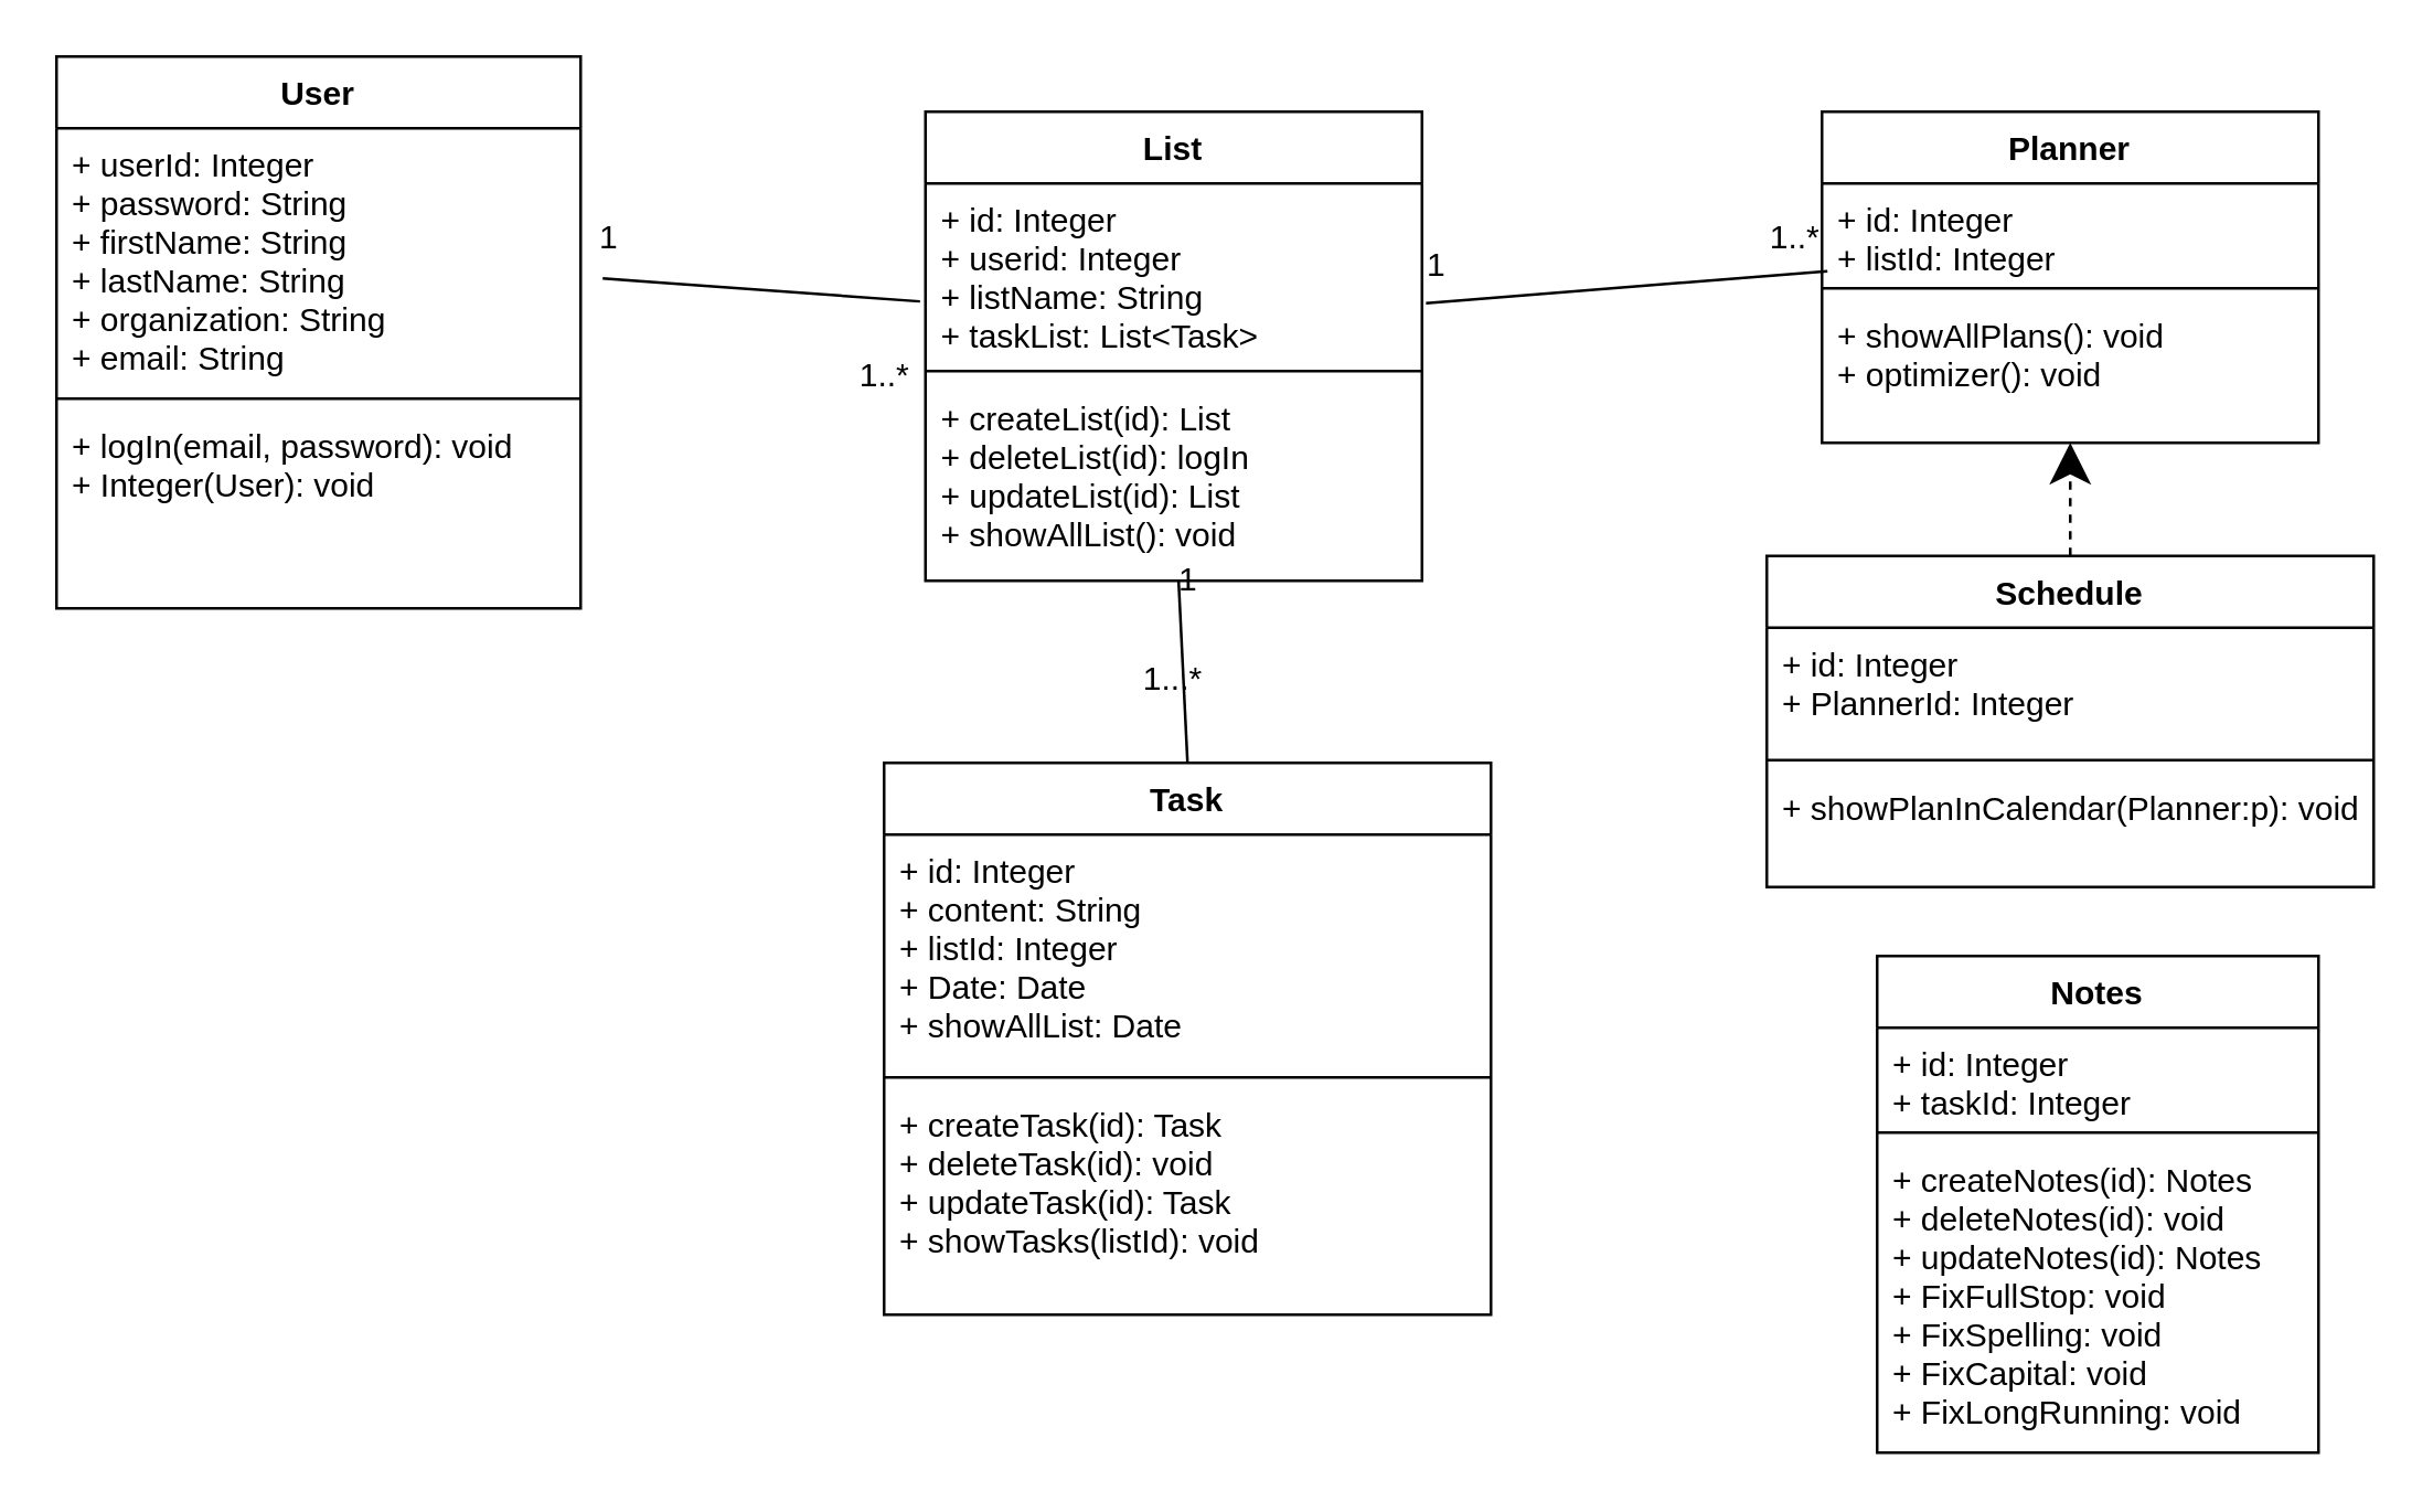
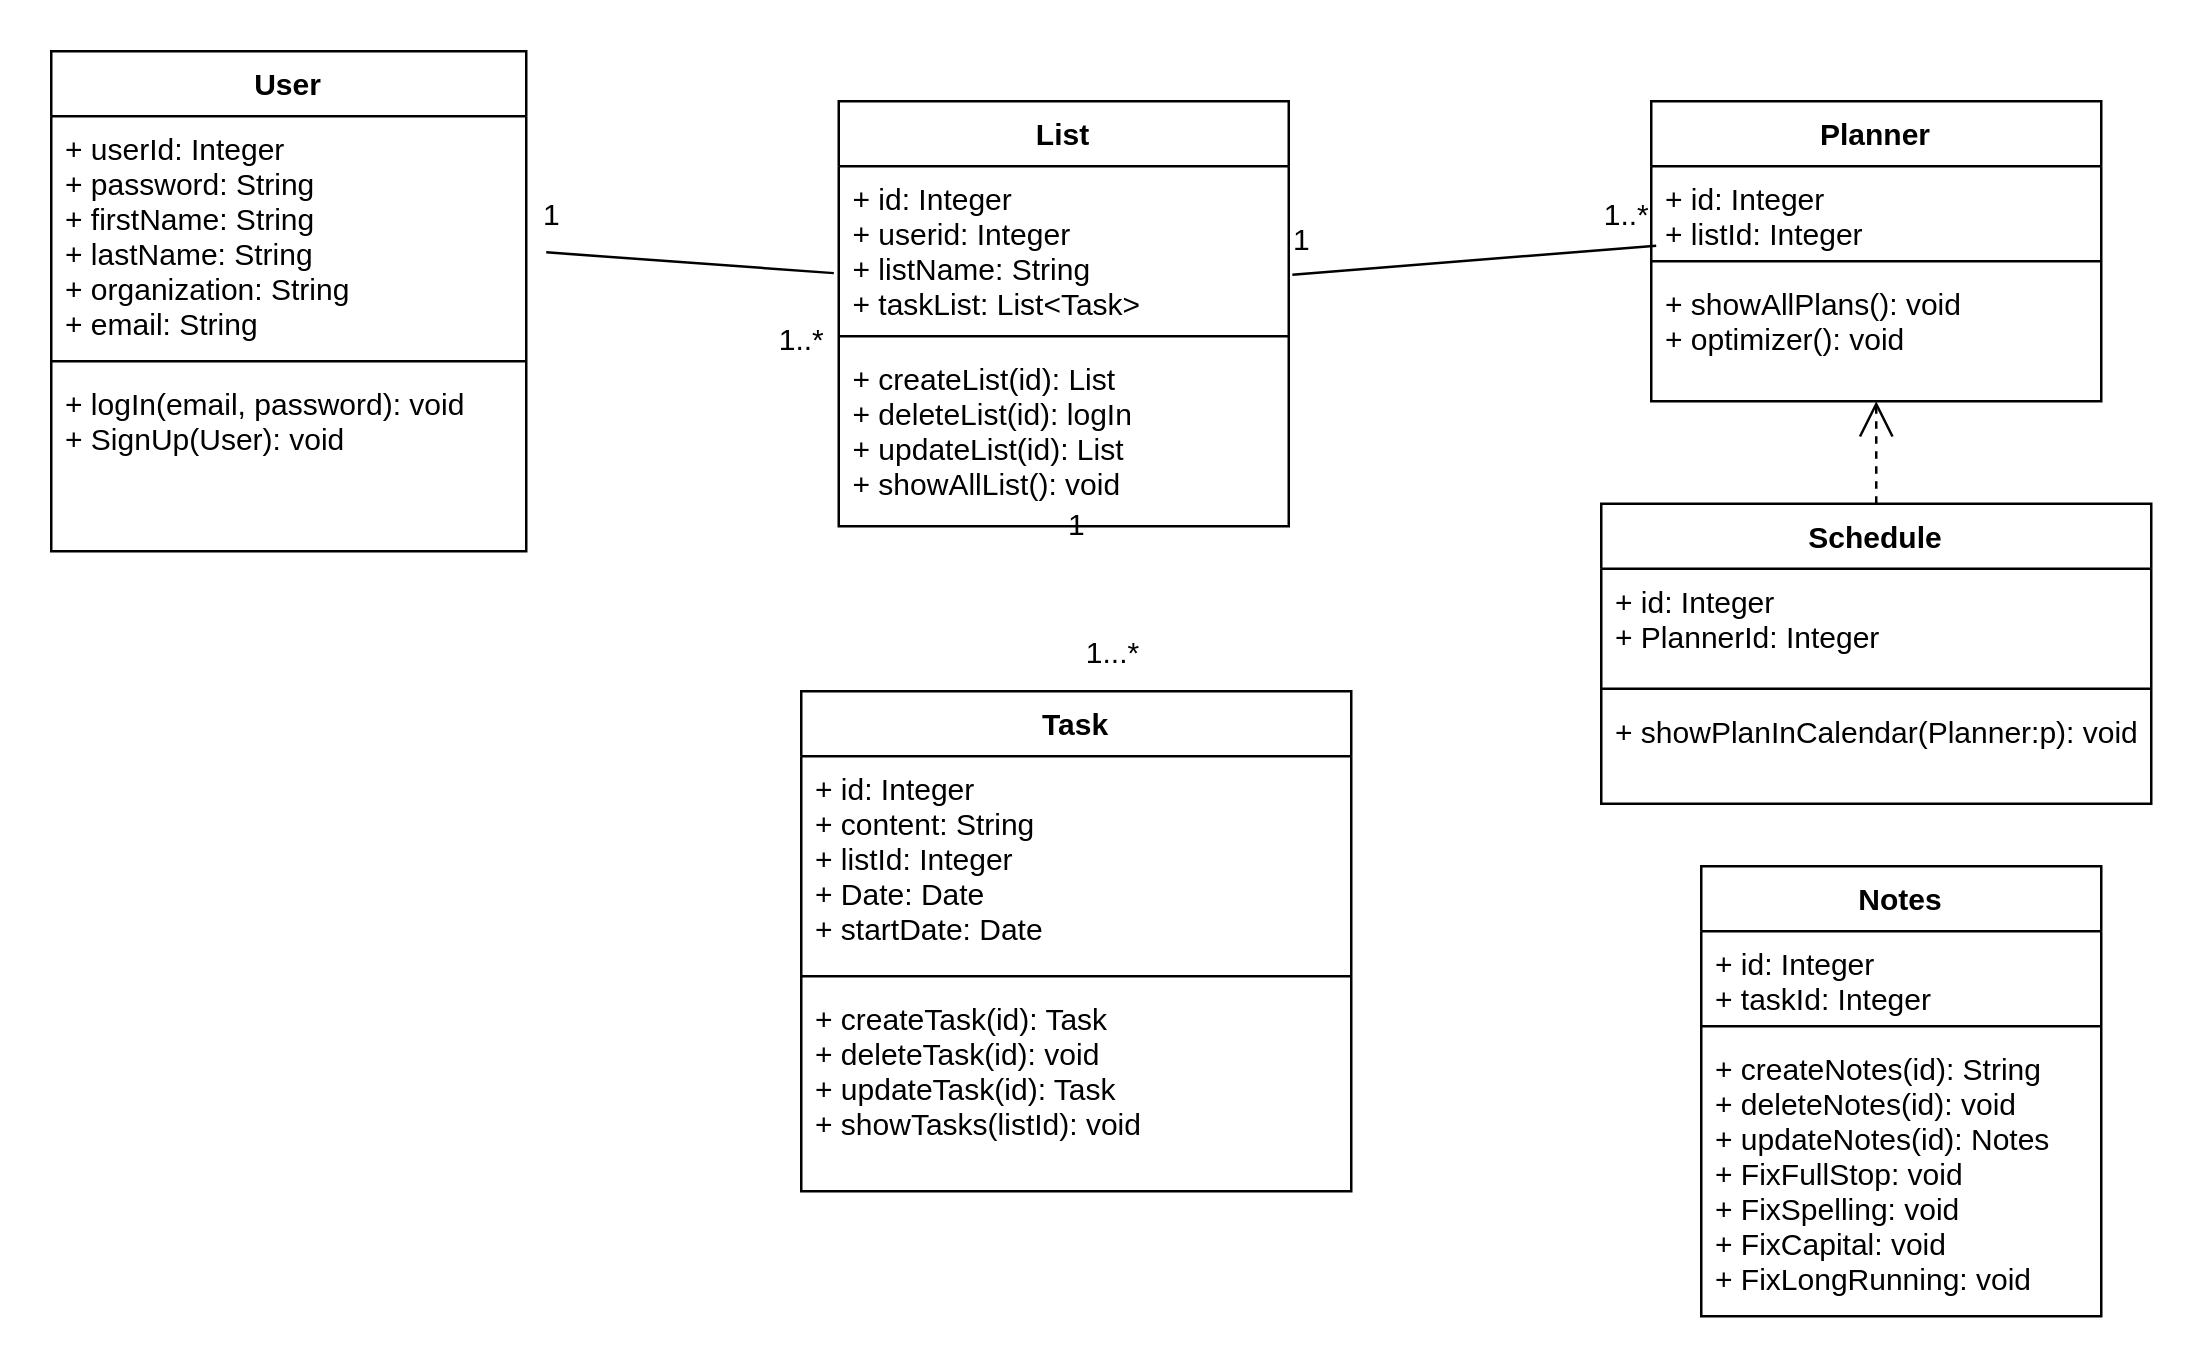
- <mxCell id="5" value="+ logIn(email, password): void&#10;+ Integer(User): void" style="text;strokeColor=none;fillColor=none;align=left;verticalAlign=top;spacingLeft=4;spacingRight=4;overflow=hidden;rotatable=0;points=[[0,0.5],[1,0.5]];portConstraint=eastwest;" parent="2" vertex="1"><mxGeometry y="128" width="190" height="72" as="geometry" /></mxCell>
+ <mxCell id="5" value="+ logIn(email, password): void&#10;+ SignUp(User): void" style="text;strokeColor=none;fillColor=none;align=left;verticalAlign=top;spacingLeft=4;spacingRight=4;overflow=hidden;rotatable=0;points=[[0,0.5],[1,0.5]];portConstraint=eastwest;" parent="2" vertex="1"><mxGeometry y="128" width="190" height="72" as="geometry" /></mxCell>
- <mxCell id="32" value="" style="endArrow=classic;endSize=12;dashed=1;html=1;rounded=0;exitX=0.5;exitY=0;exitDx=0;exitDy=0;" parent="1" source="17" target="28" edge="1"><mxGeometry x="-0.733" y="-132" width="160" relative="1" as="geometry"><mxPoint x="430" y="246" as="sourcePoint" /><mxPoint x="590" y="246" as="targetPoint" /><mxPoint as="offset" /></mxGeometry></mxCell>
+ <mxCell id="32" value="" style="endArrow=open;endSize=12;dashed=1;html=1;rounded=0;exitX=0.5;exitY=0;exitDx=0;exitDy=0;" parent="1" source="17" target="28" edge="1"><mxGeometry x="-0.733" y="-132" width="160" relative="1" as="geometry"><mxPoint x="430" y="246" as="sourcePoint" /><mxPoint x="590" y="246" as="targetPoint" /><mxPoint as="offset" /></mxGeometry></mxCell>
- <mxCell id="29" value="" style="endArrow=none;html=1;rounded=0;exitX=0.5;exitY=0;exitDx=0;exitDy=0;" parent="1" source="13" target="9" edge="1"><mxGeometry width="50" height="50" relative="1" as="geometry"><mxPoint x="410" y="276" as="sourcePoint" /><mxPoint x="460" y="226" as="targetPoint" /></mxGeometry></mxCell>
- <mxCell id="31" value="1...*" style="text;html=1;strokeColor=none;fillColor=none;align=center;verticalAlign=middle;whiteSpace=wrap;rounded=0;" parent="1" vertex="1"><mxGeometry x="410" y="231" width="30" height="30" as="geometry" /></mxCell>
+ <mxCell id="31" value="1...*" style="text;html=1;strokeColor=none;fillColor=none;align=center;verticalAlign=middle;whiteSpace=wrap;rounded=0;" parent="1" vertex="1"><mxGeometry x="430" y="246" width="30" height="30" as="geometry" /></mxCell>
- <mxCell id="14" value="+ id: Integer&#10;+ content: String&#10;+ listId: Integer&#10;+ Date: Date&#10;+ showAllList: Date&#10;" style="text;strokeColor=none;fillColor=none;align=left;verticalAlign=top;spacingLeft=4;spacingRight=4;overflow=hidden;rotatable=0;points=[[0,0.5],[1,0.5]];portConstraint=eastwest;" parent="13" vertex="1"><mxGeometry y="26" width="220" height="84" as="geometry" /></mxCell>
+ <mxCell id="14" value="+ id: Integer&#10;+ content: String&#10;+ listId: Integer&#10;+ Date: Date&#10;+ startDate: Date&#10;" style="text;strokeColor=none;fillColor=none;align=left;verticalAlign=top;spacingLeft=4;spacingRight=4;overflow=hidden;rotatable=0;points=[[0,0.5],[1,0.5]];portConstraint=eastwest;" parent="13" vertex="1"><mxGeometry y="26" width="220" height="84" as="geometry" /></mxCell>
- <mxCell id="24" value="+ createNotes(id): Notes&#10;+ deleteNotes(id): void&#10;+ updateNotes(id): Notes&#10;+ FixFullStop: void&#10;+ FixSpelling: void&#10;+ FixCapital: void&#10;+ FixLongRunning: void" style="text;strokeColor=none;fillColor=none;align=left;verticalAlign=top;spacingLeft=4;spacingRight=4;overflow=hidden;rotatable=0;points=[[0,0.5],[1,0.5]];portConstraint=eastwest;" parent="21" vertex="1"><mxGeometry y="68" width="160" height="112" as="geometry" /></mxCell>
+ <mxCell id="24" value="+ createNotes(id): String&#10;+ deleteNotes(id): void&#10;+ updateNotes(id): Notes&#10;+ FixFullStop: void&#10;+ FixSpelling: void&#10;+ FixCapital: void&#10;+ FixLongRunning: void" style="text;strokeColor=none;fillColor=none;align=left;verticalAlign=top;spacingLeft=4;spacingRight=4;overflow=hidden;rotatable=0;points=[[0,0.5],[1,0.5]];portConstraint=eastwest;" parent="21" vertex="1"><mxGeometry y="68" width="160" height="112" as="geometry" /></mxCell>
